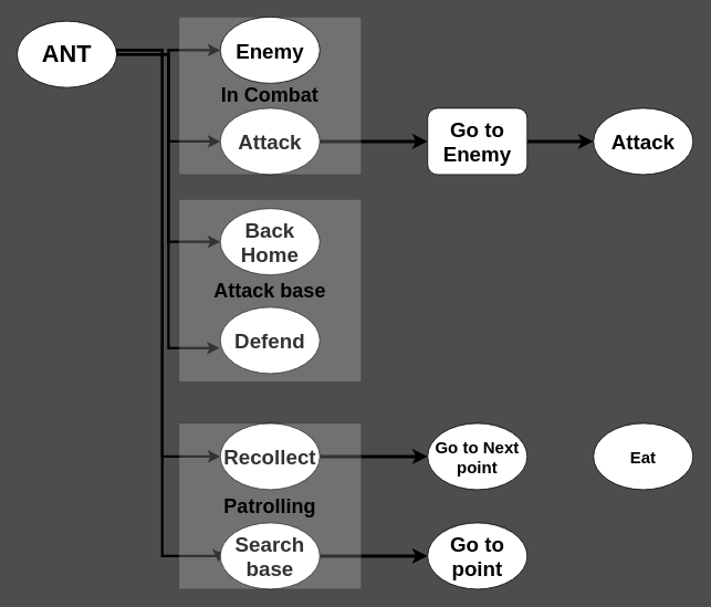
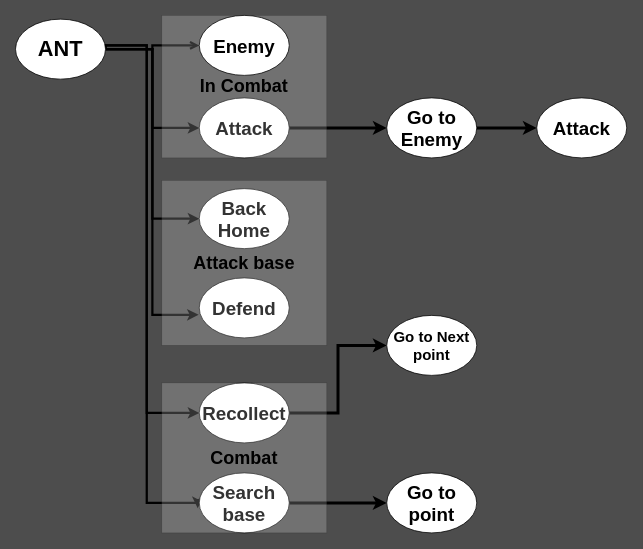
- <mxCell id="4" style="edgeStyle=orthogonalEdgeStyle;rounded=0;orthogonalLoop=1;jettySize=auto;html=1;exitX=1;exitY=0.5;exitDx=0;exitDy=0;strokeWidth=3;" parent="1" source="8" target="18" edge="1"><mxGeometry relative="1" as="geometry" /></mxCell>
+ <mxCell id="4" style="edgeStyle=orthogonalEdgeStyle;rounded=0;orthogonalLoop=1;jettySize=auto;html=1;exitX=1;exitY=0.5;exitDx=0;exitDy=0;strokeWidth=3;endArrow=open;" parent="1" source="8" target="18" edge="1"><mxGeometry relative="1" as="geometry" /></mxCell>
- <mxCell id="20" value="&lt;font style=&quot;font-size: 25px&quot;&gt;&lt;b&gt;Go to Enemy&lt;/b&gt;&lt;/font&gt;" style="whiteSpace=wrap;html=1;strokeWidth=1;rounded=1;" parent="1" vertex="1"><mxGeometry x="515" y="130" width="120" height="80" as="geometry" /></mxCell>
+ <mxCell id="20" value="&lt;font style=&quot;font-size: 25px&quot;&gt;&lt;b&gt;Go to Enemy&lt;/b&gt;&lt;/font&gt;" style="ellipse;whiteSpace=wrap;html=1;strokeWidth=1;" parent="1" vertex="1"><mxGeometry x="515" y="130" width="120" height="80" as="geometry" /></mxCell>
- <mxCell id="22" value="&lt;font&gt;&lt;b&gt;&lt;font style=&quot;font-size: 20px&quot;&gt;Go to Next point&lt;/font&gt;&lt;br&gt;&lt;/b&gt;&lt;/font&gt;" style="ellipse;whiteSpace=wrap;html=1;strokeWidth=1;" parent="1" vertex="1"><mxGeometry x="515" y="510" width="120" height="80" as="geometry" /></mxCell>
+ <mxCell id="22" value="&lt;font&gt;&lt;b&gt;&lt;font style=&quot;font-size: 20px&quot;&gt;Go to Next point&lt;/font&gt;&lt;br&gt;&lt;/b&gt;&lt;/font&gt;" style="ellipse;whiteSpace=wrap;html=1;strokeWidth=1;" parent="1" vertex="1"><mxGeometry x="515" y="420" width="120" height="80" as="geometry" /></mxCell>
- <mxCell id="23" value="&lt;font&gt;&lt;b&gt;&lt;span style=&quot;font-size: 20px&quot;&gt;Eat&lt;/span&gt;&lt;br&gt;&lt;/b&gt;&lt;/font&gt;" style="ellipse;whiteSpace=wrap;html=1;strokeWidth=1;" parent="1" vertex="1"><mxGeometry x="715" y="510" width="120" height="80" as="geometry" /></mxCell>
- <mxCell id="26" value="&lt;font size=&quot;1&quot;&gt;&lt;b style=&quot;font-size: 24px&quot;&gt;Patrolling&lt;br&gt;&lt;/b&gt;&lt;/font&gt;" style="rounded=0;whiteSpace=wrap;html=1;align=center;opacity=20;" parent="1" vertex="1"><mxGeometry x="215" y="510" width="220" height="200" as="geometry" /></mxCell>
+ <mxCell id="26" value="&lt;font size=&quot;1&quot;&gt;&lt;b style=&quot;font-size: 24px&quot;&gt;Combat&lt;br&gt;&lt;/b&gt;&lt;/font&gt;" style="rounded=0;whiteSpace=wrap;html=1;align=center;opacity=20;" parent="1" vertex="1"><mxGeometry x="215" y="510" width="220" height="200" as="geometry" /></mxCell>
